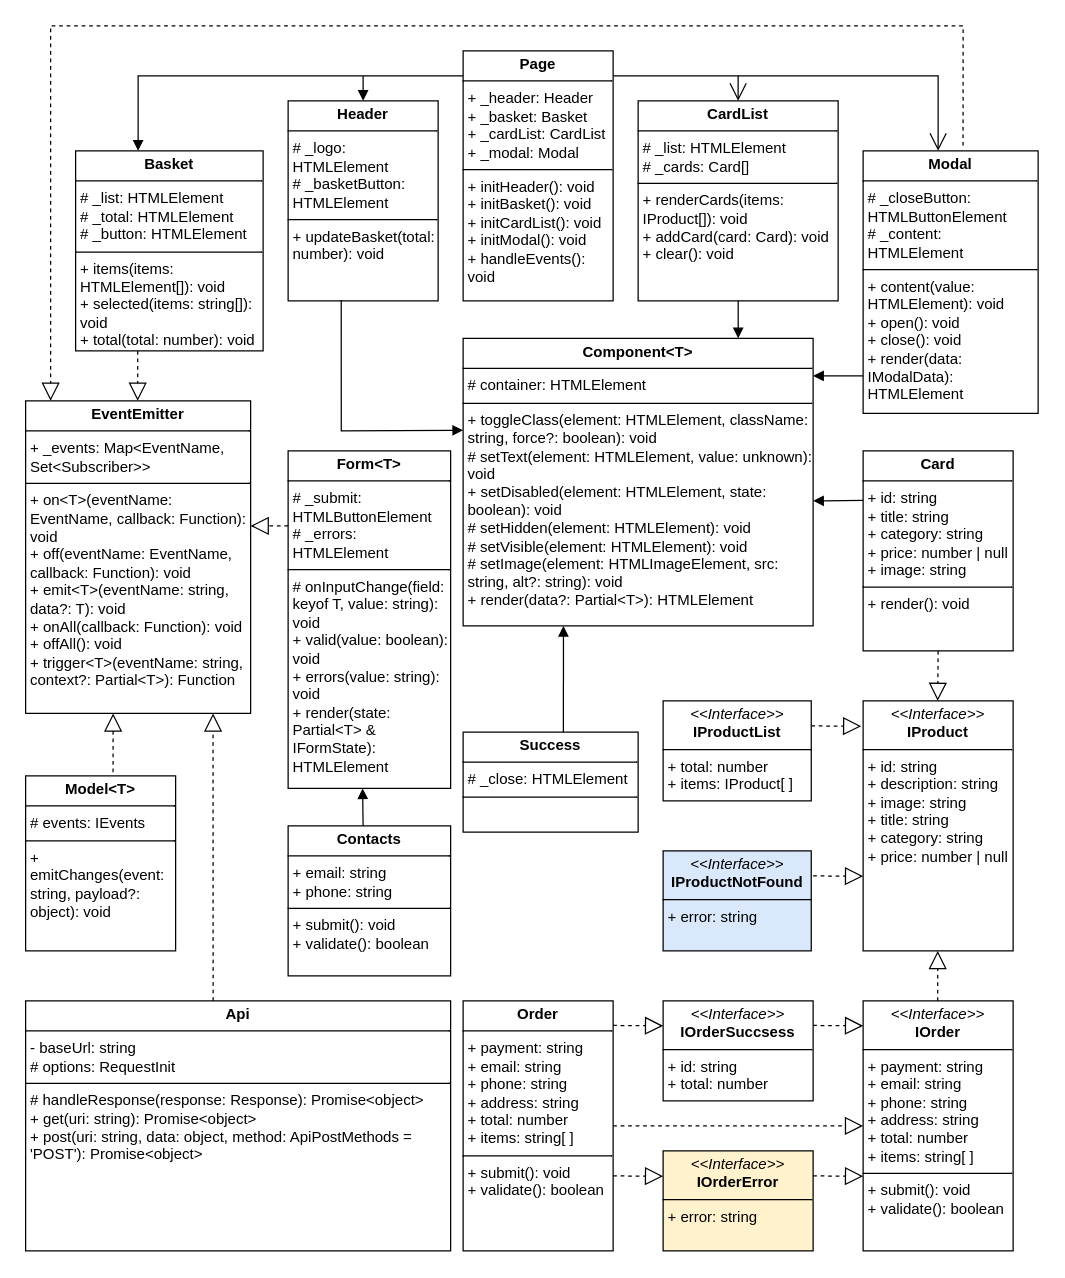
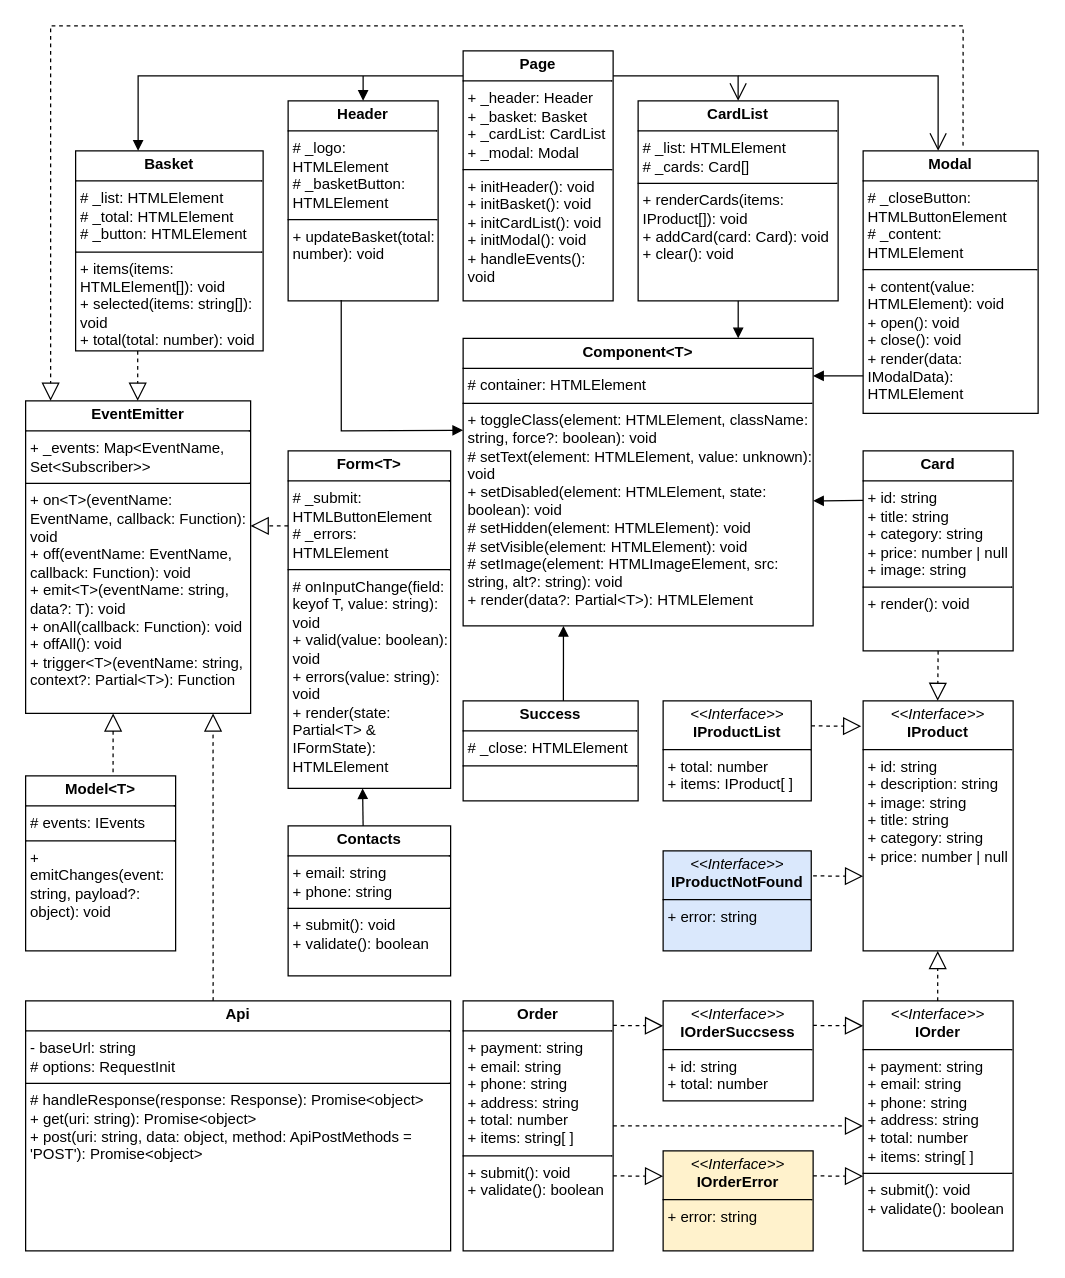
- <mxCell id="21" value="&lt;p style=&quot;margin:0px;margin-top:4px;text-align:center;&quot;&gt;&lt;b&gt;Success&lt;/b&gt;&lt;/p&gt;&lt;hr size=&quot;1&quot; style=&quot;border-style:solid;&quot;&gt;&lt;p style=&quot;margin:0px;margin-left:4px;&quot;&gt;# _close: HTMLElement&lt;/p&gt;&lt;hr size=&quot;1&quot; style=&quot;border-style:solid;&quot;&gt;&lt;p style=&quot;margin:0px;margin-left:4px;&quot;&gt;&lt;br&gt;&lt;/p&gt;" style="verticalAlign=top;align=left;overflow=fill;html=1;whiteSpace=wrap;" parent="1" vertex="1"><mxGeometry x="370" y="585" width="140" height="80" as="geometry" /></mxCell>
+ <mxCell id="21" value="&lt;p style=&quot;margin:0px;margin-top:4px;text-align:center;&quot;&gt;&lt;b&gt;Success&lt;/b&gt;&lt;/p&gt;&lt;hr size=&quot;1&quot; style=&quot;border-style:solid;&quot;&gt;&lt;p style=&quot;margin:0px;margin-left:4px;&quot;&gt;# _close: HTMLElement&lt;/p&gt;&lt;hr size=&quot;1&quot; style=&quot;border-style:solid;&quot;&gt;&lt;p style=&quot;margin:0px;margin-left:4px;&quot;&gt;&lt;br&gt;&lt;/p&gt;" style="verticalAlign=top;align=left;overflow=fill;html=1;whiteSpace=wrap;" parent="1" vertex="1"><mxGeometry x="370" y="560" width="140" height="80" as="geometry" /></mxCell>
